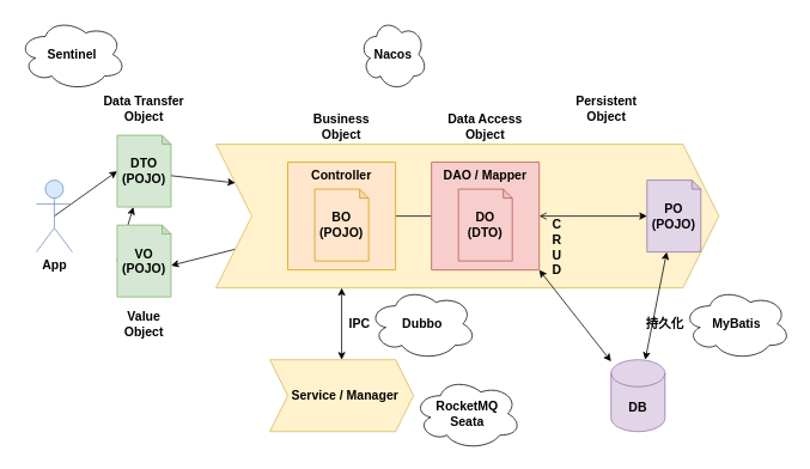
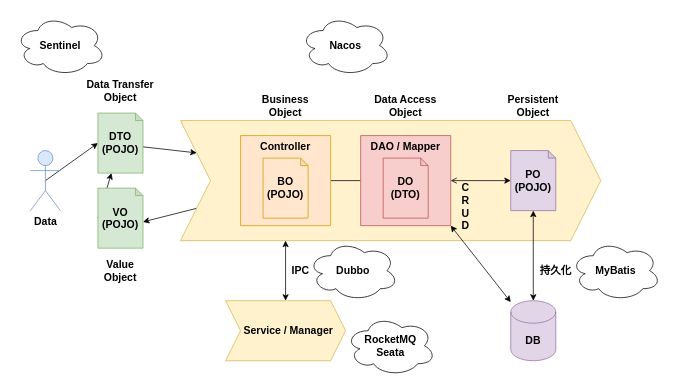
- <mxCell id="33" value="Nacos" style="ellipse;shape=cloud;whiteSpace=wrap;html=1;fontSize=14;fontStyle=1" parent="1" vertex="1"><mxGeometry x="400" y="20" width="75" height="80" as="geometry" /></mxCell>
+ <mxCell id="33" value="Nacos" style="ellipse;shape=cloud;whiteSpace=wrap;html=1;fontSize=14;fontStyle=1" parent="1" vertex="1"><mxGeometry x="400" y="20" width="120" height="80" as="geometry" /></mxCell>
- <mxCell id="8" value="Persistent Object" style="text;html=1;strokeColor=none;fillColor=none;align=center;verticalAlign=middle;whiteSpace=wrap;rounded=0;fontSize=14;fontFamily=Helvetica;fontColor=default;fontStyle=1" parent="1" vertex="1"><mxGeometry x="625" y="100" width="100" height="40" as="geometry" /></mxCell>
+ <mxCell id="8" value="Persistent Object" style="text;html=1;strokeColor=none;fillColor=none;align=center;verticalAlign=middle;whiteSpace=wrap;rounded=0;fontSize=14;fontFamily=Helvetica;fontColor=default;fontStyle=1" parent="1" vertex="1"><mxGeometry x="660" y="120" width="100" height="40" as="geometry" /></mxCell>
- <mxCell id="13" value="PO&lt;br style=&quot;font-size: 14px;&quot;&gt;(POJO)" style="shape=note;whiteSpace=wrap;html=1;backgroundOutline=1;darkOpacity=0.05;size=10;fillColor=#e1d5e7;strokeColor=#9673a6;fontStyle=1;fontSize=14;" parent="1" vertex="1"><mxGeometry x="720" y="200" width="60" height="80" as="geometry" /></mxCell>
+ <mxCell id="13" value="PO&lt;br style=&quot;font-size: 14px;&quot;&gt;(POJO)" style="shape=note;whiteSpace=wrap;html=1;backgroundOutline=1;darkOpacity=0.05;size=10;fillColor=#e1d5e7;strokeColor=#9673a6;fontStyle=1;fontSize=14;" parent="1" vertex="1"><mxGeometry x="680" y="200" width="60" height="80" as="geometry" /></mxCell>
- <mxCell id="15" value="App" style="shape=umlActor;verticalLabelPosition=bottom;verticalAlign=top;html=1;outlineConnect=0;strokeColor=#6c8ebf;fontFamily=Helvetica;fontSize=14;fillColor=#dae8fc;fontStyle=1" parent="1" vertex="1"><mxGeometry x="40" y="200" width="40" height="80" as="geometry" /></mxCell>
+ <mxCell id="15" value="Data" style="shape=umlActor;verticalLabelPosition=bottom;verticalAlign=top;html=1;outlineConnect=0;strokeColor=#6c8ebf;fontFamily=Helvetica;fontSize=14;fillColor=#dae8fc;fontStyle=1" parent="1" vertex="1"><mxGeometry x="40" y="200" width="40" height="80" as="geometry" /></mxCell>
